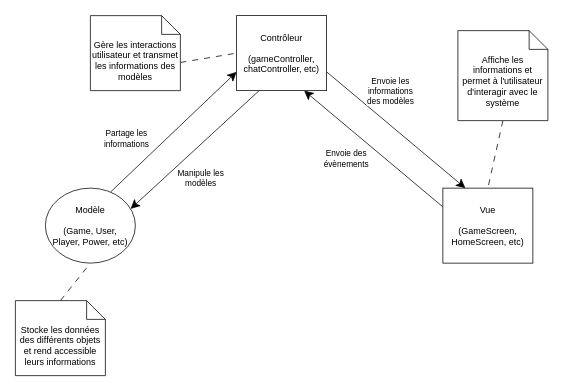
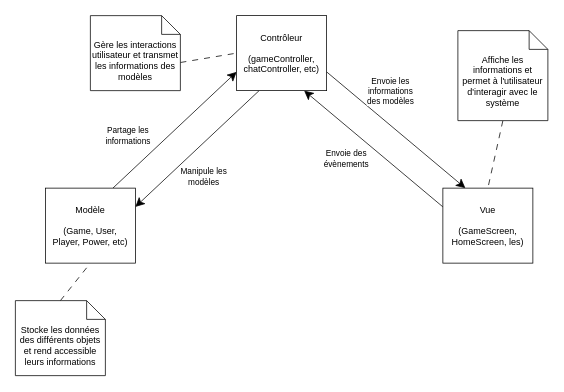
- <mxCell id="7" value="Vue&#10;&#10;(GameScreen, &#10;HomeScreen, etc)" style="fontStyle=0;" vertex="1" parent="1"><mxGeometry x="590" y="250" width="120" height="100" as="geometry" /></mxCell>
+ <mxCell id="7" value="Vue&#10;&#10;(GameScreen, &#10;HomeScreen, les)" style="fontStyle=0;" vertex="1" parent="1"><mxGeometry x="590" y="250" width="120" height="100" as="geometry" /></mxCell>
- <mxCell id="4" value="Modèle&#10;&#10;(Game, User, &#10;Player, Power, etc)" style="ellipse;fontStyle=0;" vertex="1" parent="1"><mxGeometry x="60" y="250" width="120" height="100" as="geometry" /></mxCell>
+ <mxCell id="4" value="Modèle&#10;&#10;(Game, User, &#10;Player, Power, etc)" style="fontStyle=0;" vertex="1" parent="1"><mxGeometry x="60" y="250" width="120" height="100" as="geometry" /></mxCell>
